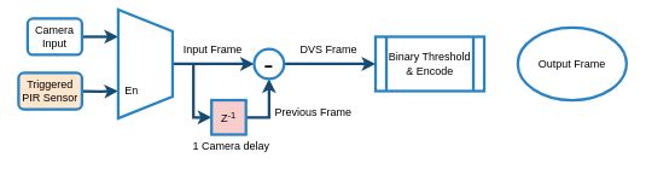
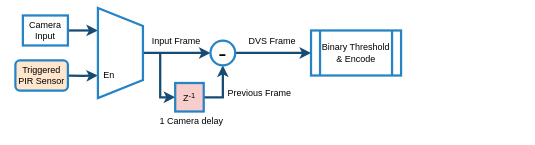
- <mxCell id="3" value="Camera &lt;br&gt;Input" style="rounded=1;whiteSpace=wrap;html=1;strokeColor=#2683C6;strokeWidth=3;" parent="1" vertex="1"><mxGeometry x="30" y="20" width="60" height="40" as="geometry" /></mxCell>
+ <mxCell id="3" value="Camera &lt;br&gt;Input" style="whiteSpace=wrap;html=1;strokeColor=#2683C6;strokeWidth=3;rounded=0;" parent="1" vertex="1"><mxGeometry x="30" y="20" width="60" height="40" as="geometry" /></mxCell>
- <mxCell id="11" value="Output Frame" style="ellipse;whiteSpace=wrap;html=1;strokeColor=#2683C6;strokeWidth=3;" parent="1" vertex="1"><mxGeometry x="571" y="30" width="120" height="80" as="geometry" /></mxCell>
